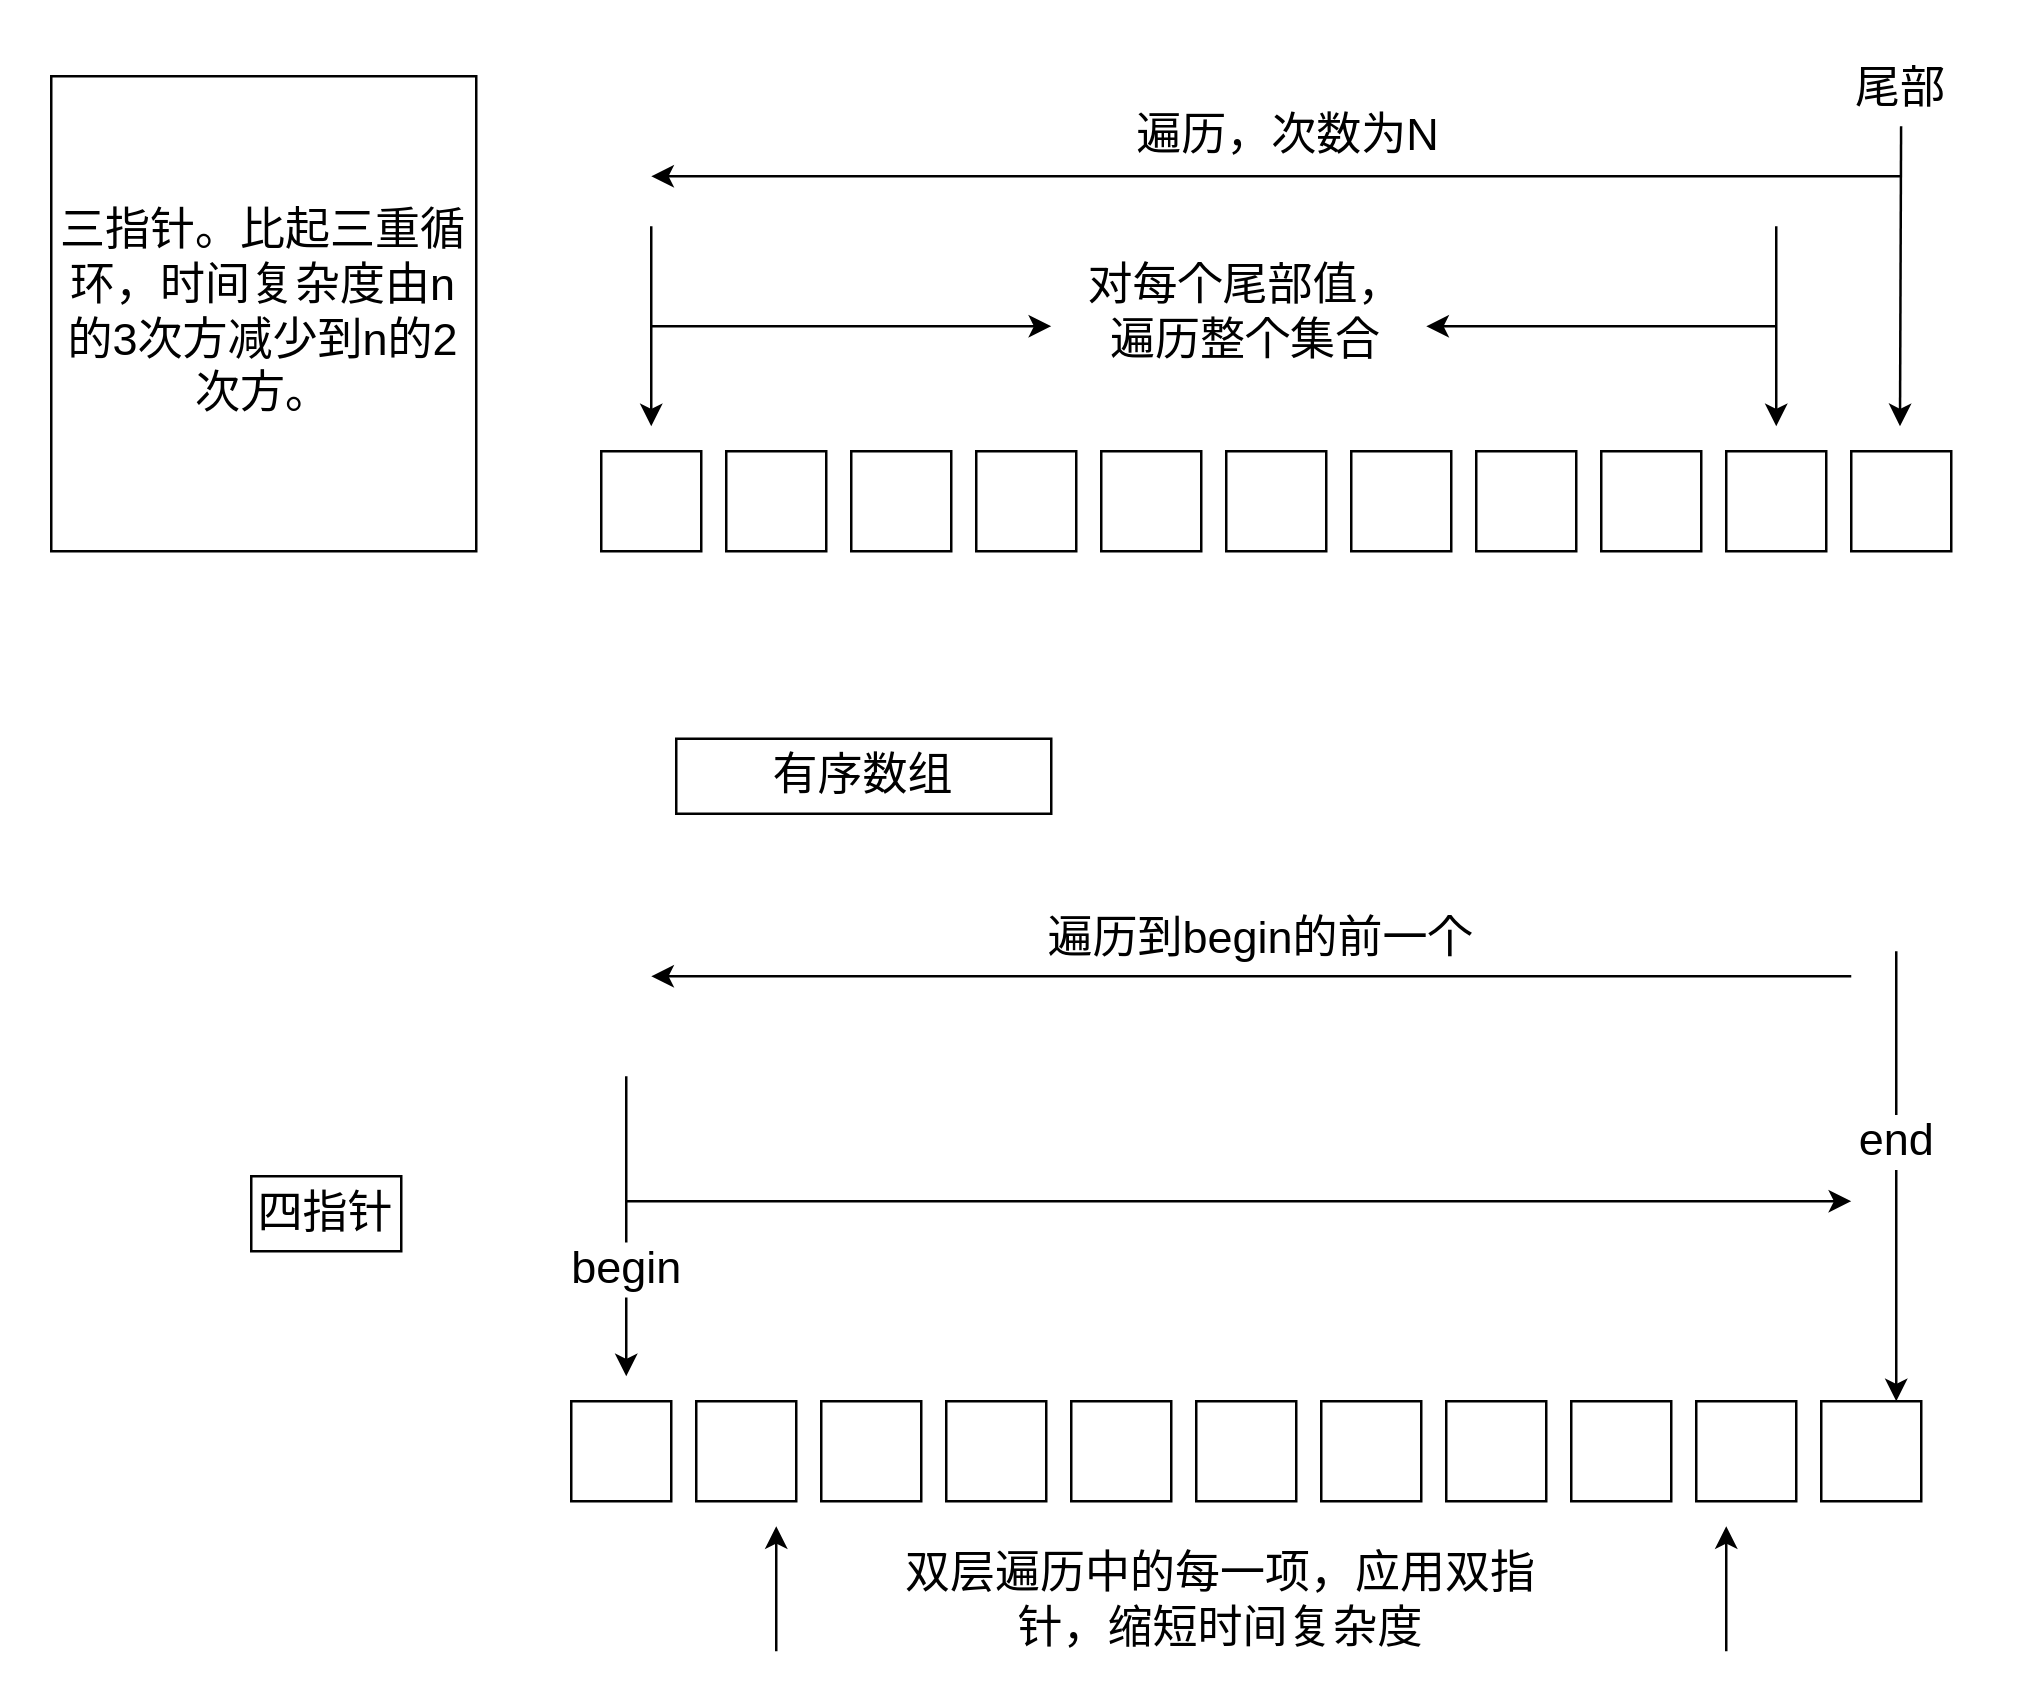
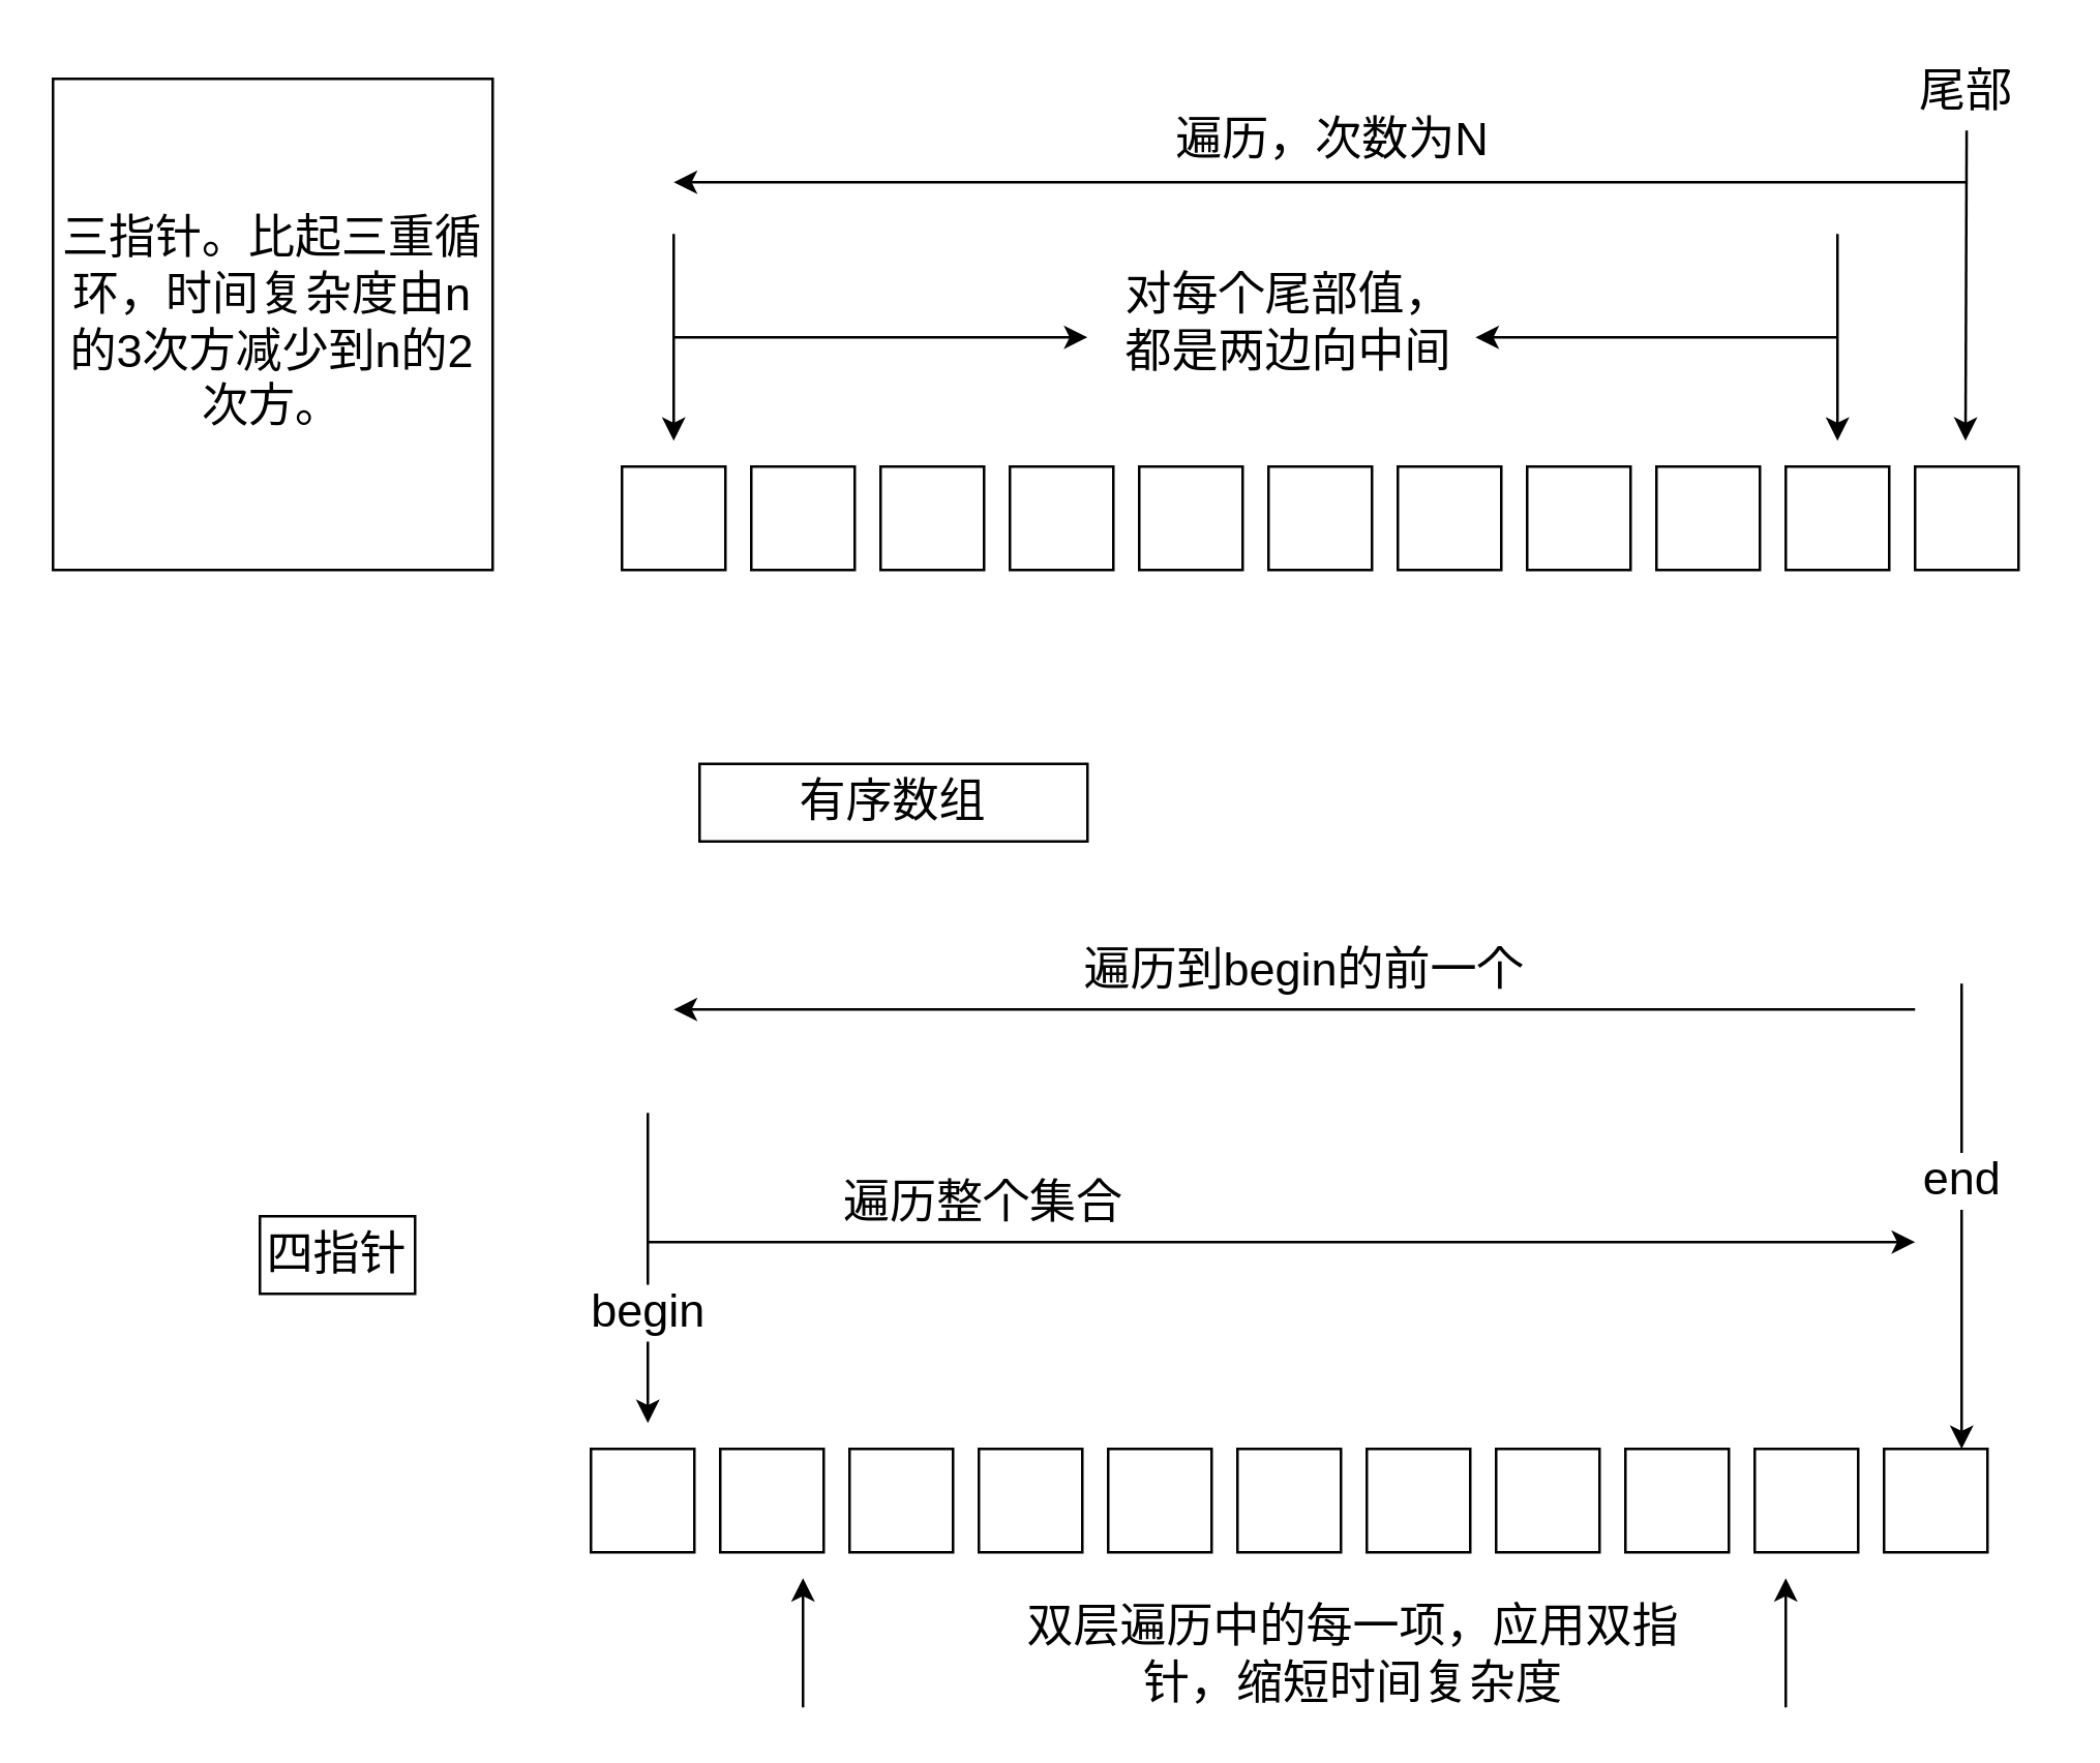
- <mxCell id="23" value="对每个尾部值，遍历整个集合" style="text;html=1;strokeColor=none;fillColor=none;align=center;verticalAlign=middle;whiteSpace=wrap;rounded=0;fontSize=18;" vertex="1" parent="1"><mxGeometry x="430" y="110" width="136" height="30" as="geometry" /></mxCell>
+ <mxCell id="23" value="对每个尾部值，都是两边向中间" style="text;html=1;strokeColor=none;fillColor=none;align=center;verticalAlign=middle;whiteSpace=wrap;rounded=0;fontSize=18;" vertex="1" parent="1"><mxGeometry x="430" y="110" width="136" height="30" as="geometry" /></mxCell>
+ <mxCell id="39" value="遍历整个集合" style="text;html=1;strokeColor=none;fillColor=none;align=center;verticalAlign=middle;whiteSpace=wrap;rounded=0;fontSize=18;" vertex="1" parent="1"><mxGeometry x="320" y="450" width="120" height="30" as="geometry" /></mxCell>
- <mxCell id="45" value="双层遍历中的每一项，应用双指针，缩短时间复杂度" style="text;html=1;strokeColor=none;fillColor=none;align=center;verticalAlign=middle;whiteSpace=wrap;rounded=0;fontSize=18;" vertex="1" parent="1"><mxGeometry x="358" y="620" width="260" height="40" as="geometry" /></mxCell>
+ <mxCell id="45" value="双层遍历中的每一项，应用双指针，缩短时间复杂度" style="text;html=1;strokeColor=none;fillColor=none;align=center;verticalAlign=middle;whiteSpace=wrap;rounded=0;fontSize=18;" vertex="1" parent="1"><mxGeometry x="393" y="620" width="260" height="40" as="geometry" /></mxCell>
